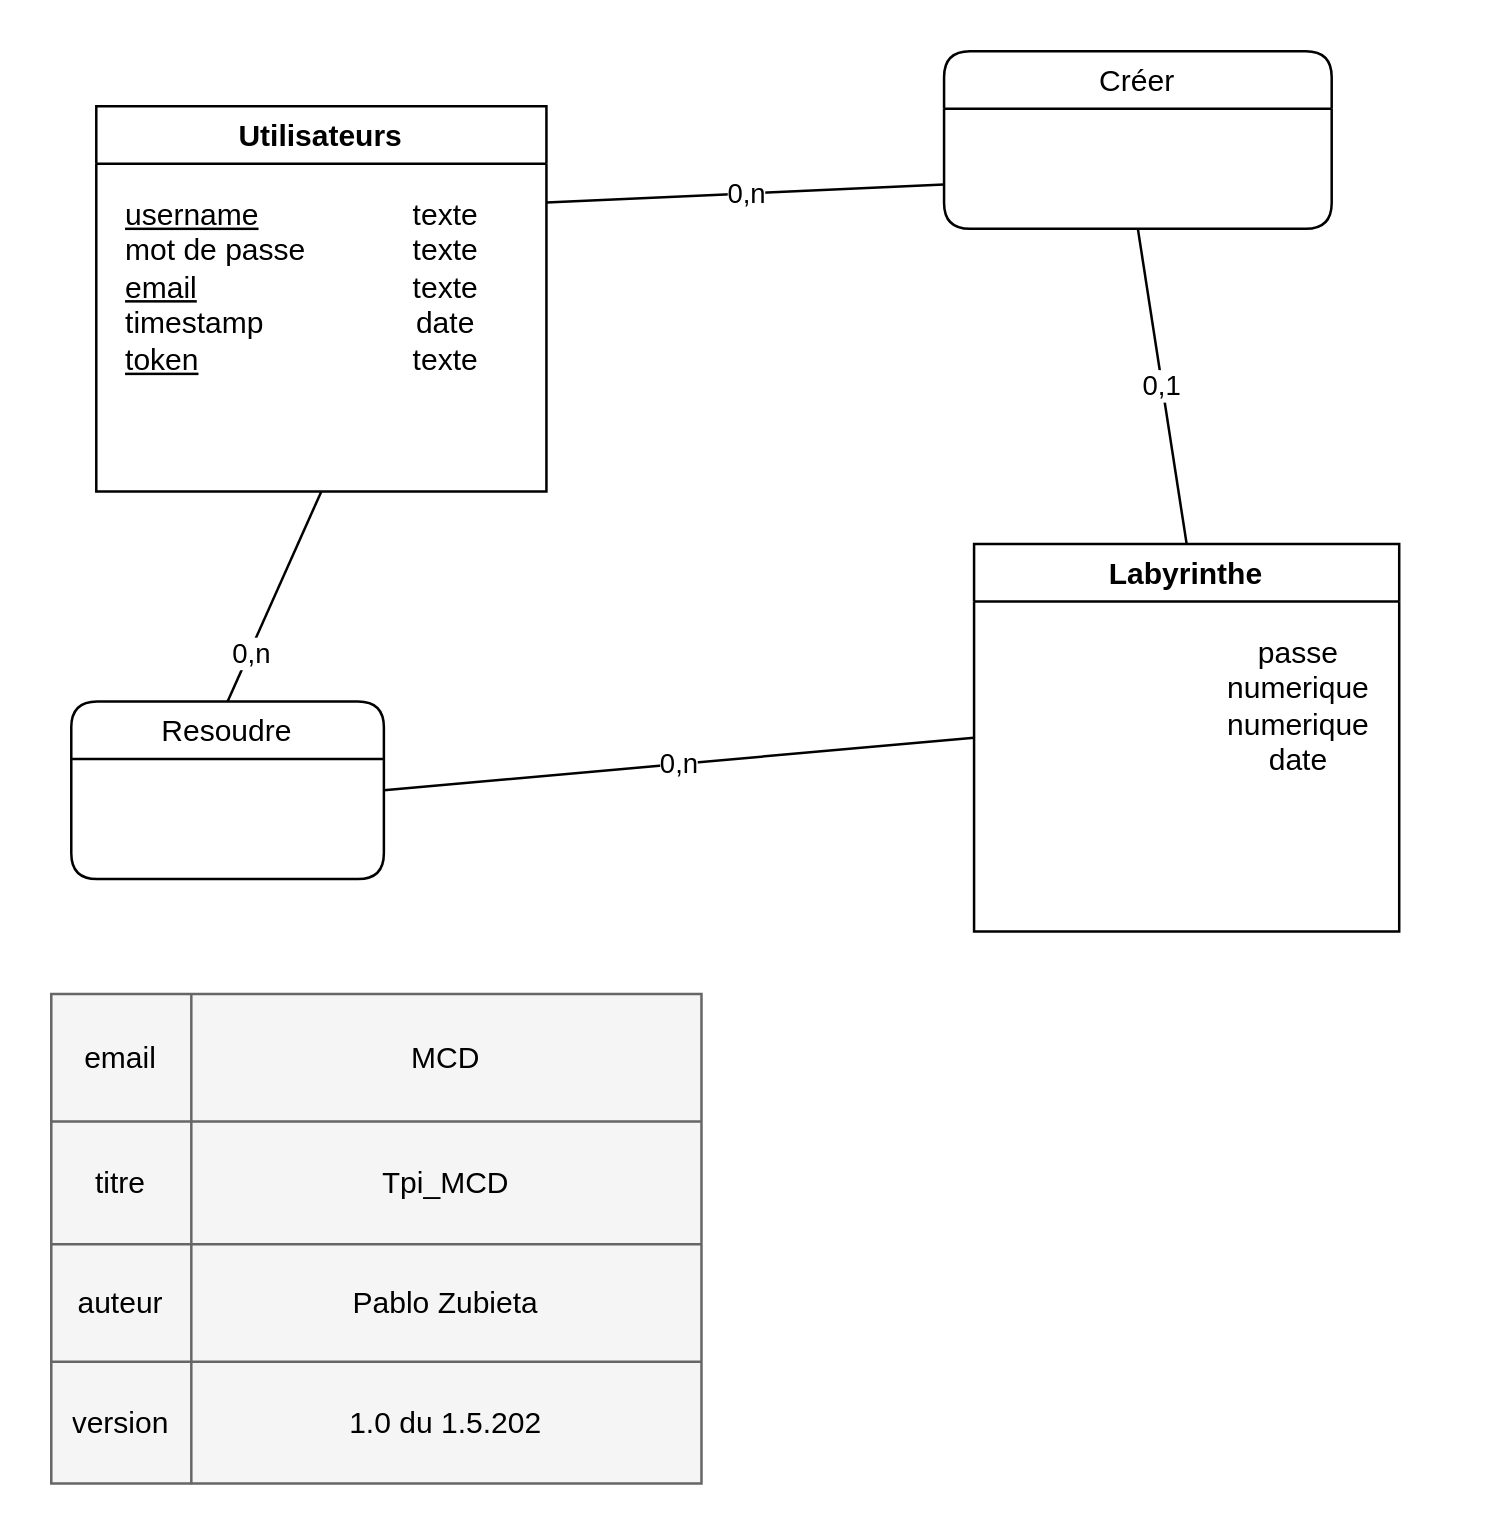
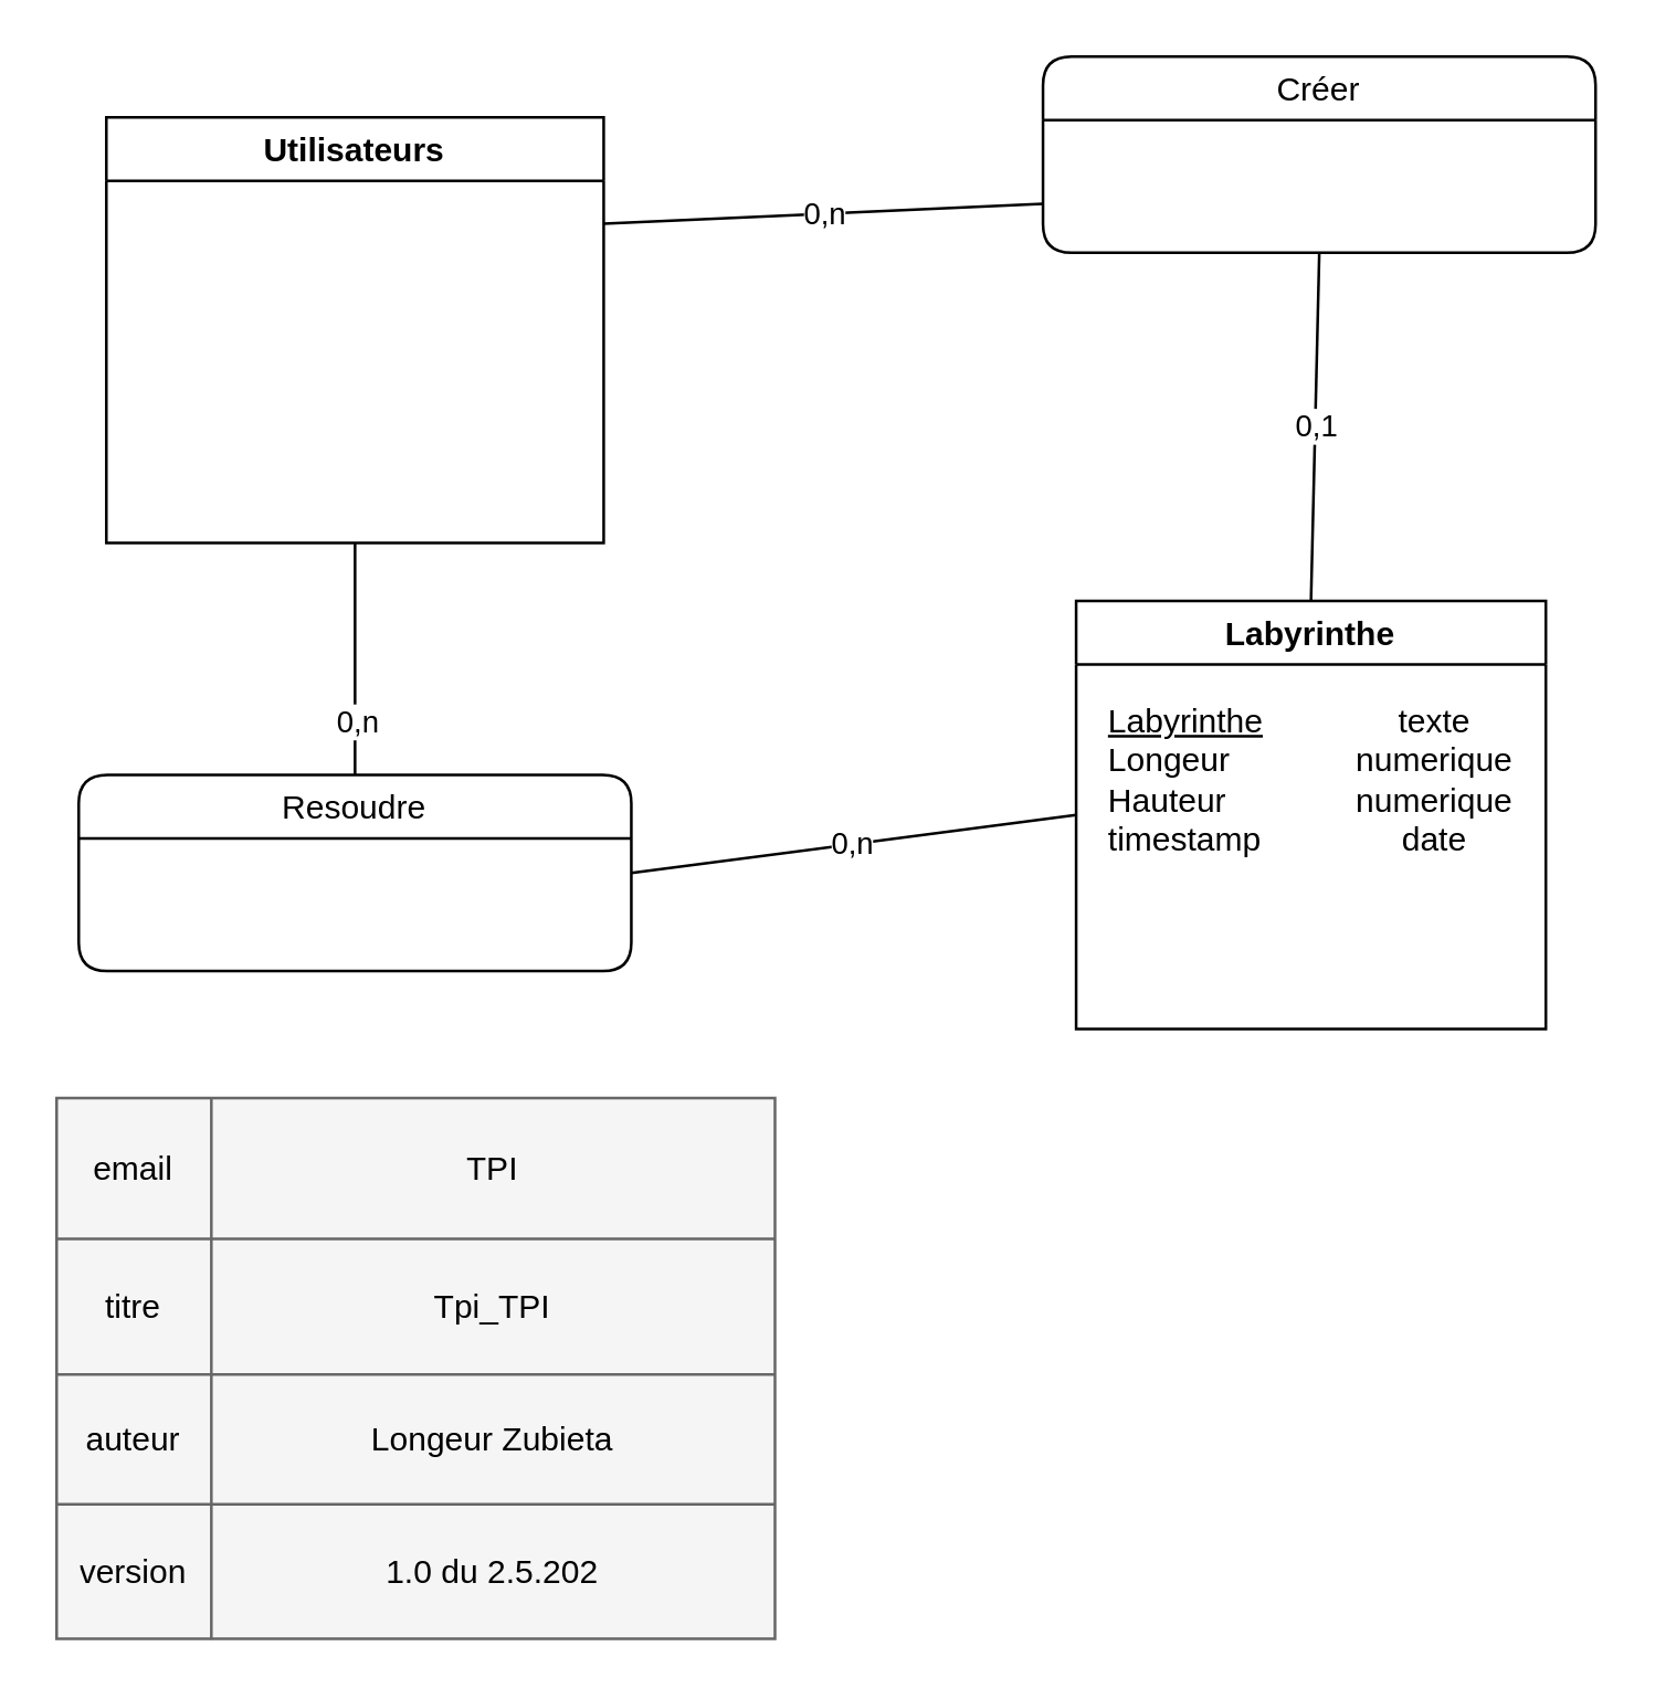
- <mxCell id="26" value="Créer" style="swimlane;rounded=1;fontStyle=0" parent="1" vertex="1"><mxGeometry x="377" y="20" width="155" height="71" as="geometry" /></mxCell>
+ <mxCell id="26" value="Créer" style="swimlane;rounded=1;fontStyle=0" parent="1" vertex="1"><mxGeometry x="377" y="20" width="200" height="71" as="geometry" /></mxCell>
- <mxCell id="20" value="&lt;u&gt;username&lt;/u&gt;&lt;br&gt;mot de passe&lt;br&gt;&lt;u&gt;email&lt;/u&gt;&lt;br&gt;timestamp&lt;br&gt;&lt;u&gt;token&lt;/u&gt;" style="text;html=1;strokeColor=none;fillColor=none;align=left;verticalAlign=top;whiteSpace=wrap;rounded=0;labelPosition=center;verticalLabelPosition=middle;" parent="19" vertex="1"><mxGeometry x="10" y="30" width="100" height="102" as="geometry" /></mxCell>
- <mxCell id="21" value="texte&lt;br&gt;texte&lt;br&gt;texte&lt;br&gt;date&lt;br&gt;texte" style="text;html=1;strokeColor=none;fillColor=none;align=center;verticalAlign=top;whiteSpace=wrap;rounded=0;" parent="19" vertex="1"><mxGeometry x="110" y="30" width="60" height="108" as="geometry" /></mxCell>
+ <mxCell id="24" value="&lt;u&gt;Labyrinthe&lt;/u&gt;&lt;br&gt;Longeur&lt;br&gt;Hauteur&lt;br&gt;timestamp" style="text;html=1;strokeColor=none;fillColor=none;align=left;verticalAlign=top;whiteSpace=wrap;rounded=0;labelPosition=center;verticalLabelPosition=middle;" parent="23" vertex="1"><mxGeometry x="10" y="30" width="80" height="66" as="geometry" /></mxCell>
- <mxCell id="25" value="passe&lt;br&gt;numerique&lt;br&gt;numerique&lt;br&gt;date" style="text;html=1;strokeColor=none;fillColor=none;align=center;verticalAlign=top;whiteSpace=wrap;rounded=0;" parent="23" vertex="1"><mxGeometry x="100" y="30" width="60" height="70" as="geometry" /></mxCell>
+ <mxCell id="25" value="texte&lt;br&gt;numerique&lt;br&gt;numerique&lt;br&gt;date" style="text;html=1;strokeColor=none;fillColor=none;align=center;verticalAlign=top;whiteSpace=wrap;rounded=0;" parent="23" vertex="1"><mxGeometry x="100" y="30" width="60" height="70" as="geometry" /></mxCell>
- <mxCell id="22" value="Resoudre" style="swimlane;rounded=1;fontStyle=0" parent="1" vertex="1"><mxGeometry x="28" y="280" width="125" height="71" as="geometry" /></mxCell>
+ <mxCell id="22" value="Resoudre" style="swimlane;rounded=1;fontStyle=0" parent="1" vertex="1"><mxGeometry x="28" y="280" width="200" height="71" as="geometry" /></mxCell>
- <mxCell id="9" value="MCD" style="shape=partialRectangle;html=1;whiteSpace=wrap;connectable=0;fillColor=none;top=0;left=0;bottom=0;right=0;overflow=hidden;" parent="7" vertex="1"><mxGeometry x="56" width="204" height="51" as="geometry"><mxRectangle width="204" height="51" as="alternateBounds" /></mxGeometry></mxCell>
+ <mxCell id="9" value="TPI" style="shape=partialRectangle;html=1;whiteSpace=wrap;connectable=0;fillColor=none;top=0;left=0;bottom=0;right=0;overflow=hidden;" parent="7" vertex="1"><mxGeometry x="56" width="204" height="51" as="geometry"><mxRectangle width="204" height="51" as="alternateBounds" /></mxGeometry></mxCell>
- <mxCell id="12" value="Tpi_MCD" style="shape=partialRectangle;html=1;whiteSpace=wrap;connectable=0;fillColor=none;top=0;left=0;bottom=0;right=0;overflow=hidden;" parent="10" vertex="1"><mxGeometry x="56" width="204" height="49" as="geometry"><mxRectangle width="204" height="49" as="alternateBounds" /></mxGeometry></mxCell>
+ <mxCell id="12" value="Tpi_TPI" style="shape=partialRectangle;html=1;whiteSpace=wrap;connectable=0;fillColor=none;top=0;left=0;bottom=0;right=0;overflow=hidden;" parent="10" vertex="1"><mxGeometry x="56" width="204" height="49" as="geometry"><mxRectangle width="204" height="49" as="alternateBounds" /></mxGeometry></mxCell>
- <mxCell id="15" value="Pablo Zubieta" style="shape=partialRectangle;html=1;whiteSpace=wrap;connectable=0;fillColor=none;top=0;left=0;bottom=0;right=0;overflow=hidden;" parent="13" vertex="1"><mxGeometry x="56" width="204" height="47" as="geometry"><mxRectangle width="204" height="47" as="alternateBounds" /></mxGeometry></mxCell>
+ <mxCell id="15" value="Longeur Zubieta" style="shape=partialRectangle;html=1;whiteSpace=wrap;connectable=0;fillColor=none;top=0;left=0;bottom=0;right=0;overflow=hidden;" parent="13" vertex="1"><mxGeometry x="56" width="204" height="47" as="geometry"><mxRectangle width="204" height="47" as="alternateBounds" /></mxGeometry></mxCell>
- <mxCell id="18" value="1.0 du 1.5.202" style="shape=partialRectangle;html=1;whiteSpace=wrap;connectable=0;fillColor=none;top=0;left=0;bottom=0;right=0;overflow=hidden;" parent="16" vertex="1"><mxGeometry x="56" width="204" height="49" as="geometry"><mxRectangle width="204" height="49" as="alternateBounds" /></mxGeometry></mxCell>
+ <mxCell id="18" value="1.0 du 2.5.202" style="shape=partialRectangle;html=1;whiteSpace=wrap;connectable=0;fillColor=none;top=0;left=0;bottom=0;right=0;overflow=hidden;" parent="16" vertex="1"><mxGeometry x="56" width="204" height="49" as="geometry"><mxRectangle width="204" height="49" as="alternateBounds" /></mxGeometry></mxCell>
